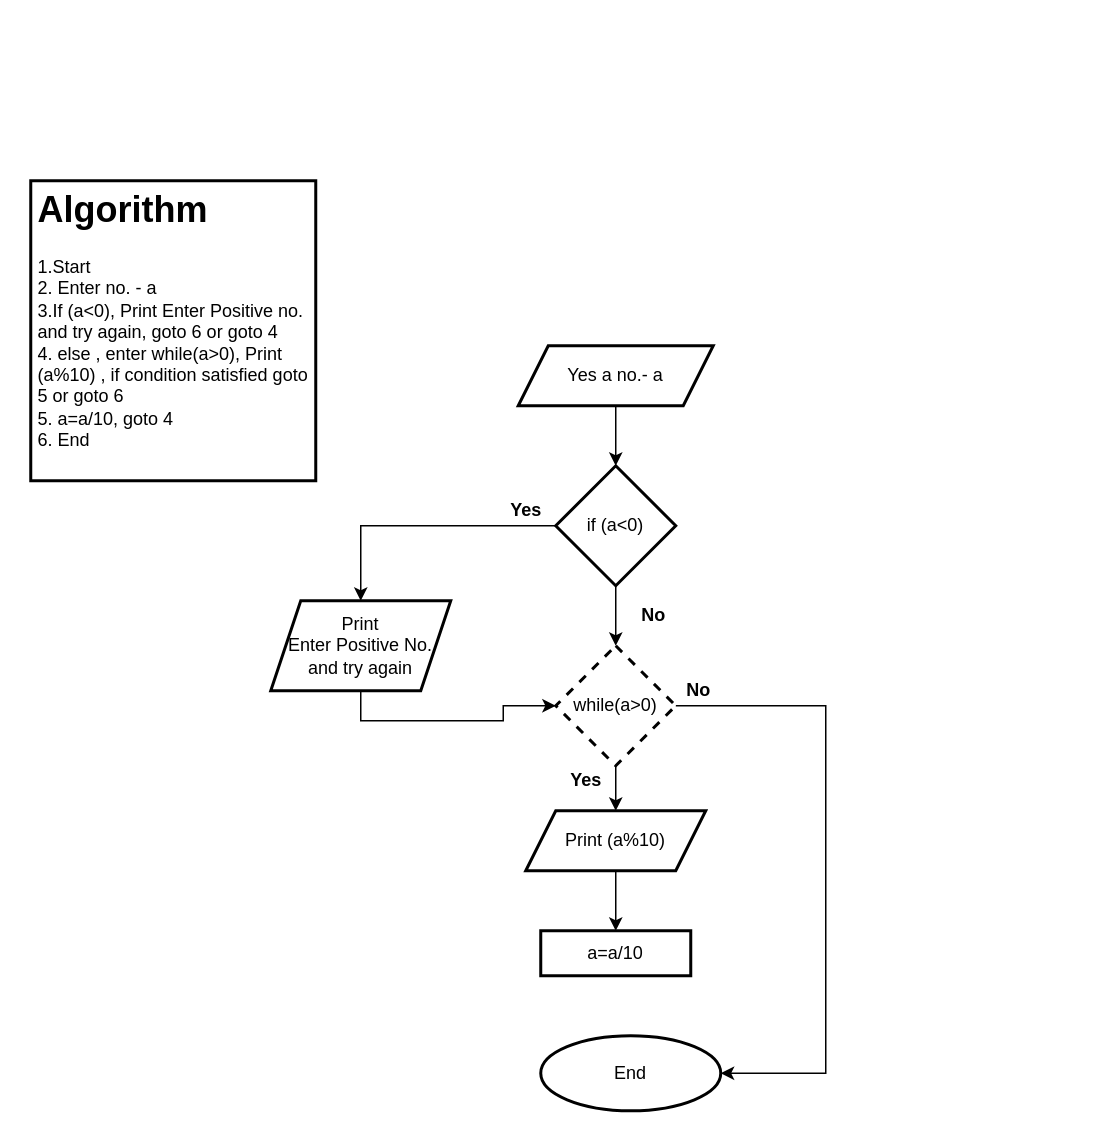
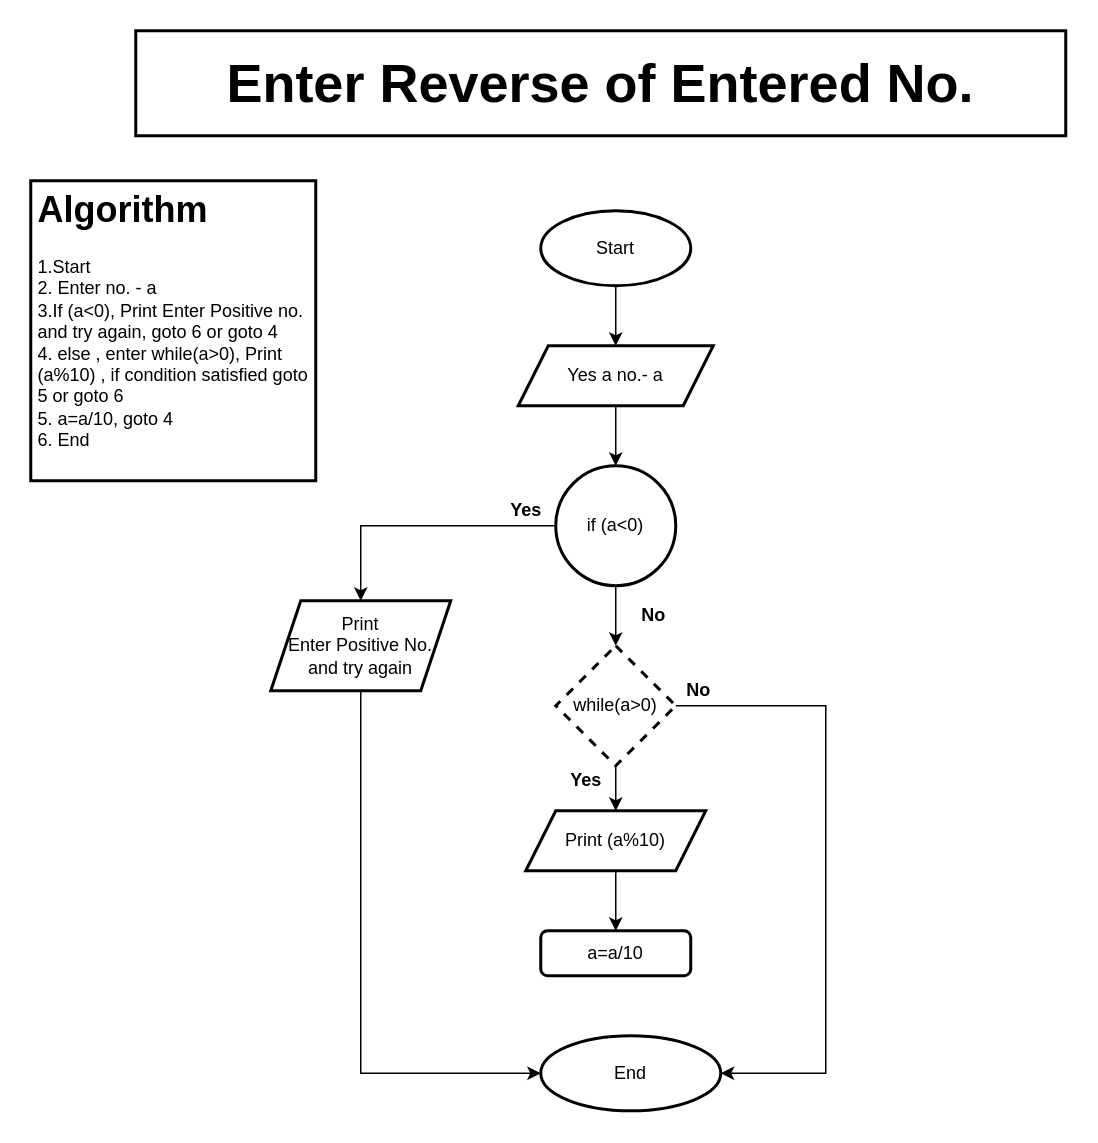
+ <mxCell id="2" value="&lt;font style=&quot;font-size: 36px&quot;&gt;&lt;b&gt;Enter Reverse of Entered No.&lt;/b&gt;&lt;/font&gt;" style="text;html=1;fillColor=none;align=center;verticalAlign=middle;whiteSpace=wrap;rounded=0;strokeColor=#000000;strokeWidth=2;" vertex="1" parent="1"><mxGeometry x="90" y="20" width="620" height="70" as="geometry" /></mxCell>
+ <mxCell id="5" value="Start" style="ellipse;whiteSpace=wrap;html=1;strokeColor=#000000;strokeWidth=2;" vertex="1" parent="1"><mxGeometry x="360" y="140" width="100" height="50" as="geometry" /></mxCell>
+ <mxCell id="4" style="edgeStyle=orthogonalEdgeStyle;rounded=0;orthogonalLoop=1;jettySize=auto;html=1;exitX=0.5;exitY=1;exitDx=0;exitDy=0;entryX=0.5;entryY=0;entryDx=0;entryDy=0;" edge="1" parent="1" source="5" target="8"><mxGeometry relative="1" as="geometry" /></mxCell>
- <mxCell id="11" value="if (a&amp;lt;0)" style="rhombus;whiteSpace=wrap;html=1;strokeColor=#000000;strokeWidth=2;" vertex="1" parent="1"><mxGeometry x="370" y="310" width="80" height="80" as="geometry" /></mxCell>
+ <mxCell id="11" value="if (a&amp;lt;0)" style="ellipse;whiteSpace=wrap;html=1;strokeColor=#000000;strokeWidth=2;" vertex="1" parent="1"><mxGeometry x="370" y="310" width="80" height="80" as="geometry" /></mxCell>
- <mxCell id="12" style="edgeStyle=orthogonalEdgeStyle;rounded=0;orthogonalLoop=1;jettySize=auto;html=1;exitX=0.5;exitY=1;exitDx=0;exitDy=0;" edge="1" parent="1" source="13" target="16"><mxGeometry relative="1" as="geometry" /></mxCell>
+ <mxCell id="12" style="edgeStyle=orthogonalEdgeStyle;rounded=0;orthogonalLoop=1;jettySize=auto;html=1;exitX=0.5;exitY=1;exitDx=0;exitDy=0;entryX=0;entryY=0.5;entryDx=0;entryDy=0;" edge="1" parent="1" source="13" target="6"><mxGeometry relative="1" as="geometry" /></mxCell>
- <mxCell id="19" value="a=a/10" style="rounded=0;whiteSpace=wrap;html=1;strokeColor=#000000;strokeWidth=2;" vertex="1" parent="1"><mxGeometry x="360" y="620" width="100" height="30" as="geometry" /></mxCell>
+ <mxCell id="19" value="a=a/10" style="whiteSpace=wrap;html=1;strokeColor=#000000;strokeWidth=2;rounded=1;" vertex="1" parent="1"><mxGeometry x="360" y="620" width="100" height="30" as="geometry" /></mxCell>
